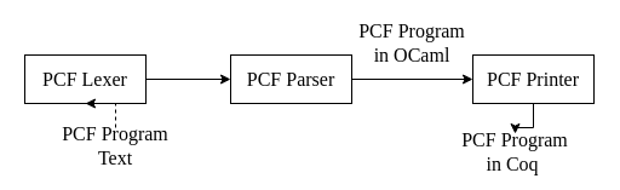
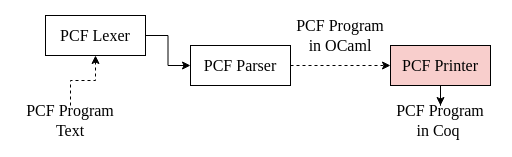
- <mxCell id="3" value="&lt;font style=&quot;font-size: 16px;&quot; face=&quot;Times New Roman&quot;&gt;PCF Lexer&lt;/font&gt;" style="rounded=0;whiteSpace=wrap;html=1;" vertex="1" parent="1"><mxGeometry x="20" y="45" width="100" height="40" as="geometry" /></mxCell>
+ <mxCell id="3" value="&lt;font style=&quot;font-size: 16px;&quot; face=&quot;Times New Roman&quot;&gt;PCF Lexer&lt;/font&gt;" style="rounded=0;whiteSpace=wrap;html=1;" vertex="1" parent="1"><mxGeometry x="45" y="15" width="100" height="40" as="geometry" /></mxCell>
- <mxCell id="4" value="" style="edgeStyle=orthogonalEdgeStyle;rounded=0;orthogonalLoop=1;jettySize=auto;html=1;fontFamily=Times New Roman;fontSize=16;" edge="1" parent="1" source="5" target="7"><mxGeometry relative="1" as="geometry" /></mxCell>
+ <mxCell id="4" value="" style="edgeStyle=orthogonalEdgeStyle;rounded=0;orthogonalLoop=1;jettySize=auto;html=1;fontFamily=Times New Roman;fontSize=16;dashed=1;" edge="1" parent="1" source="5" target="7"><mxGeometry relative="1" as="geometry" /></mxCell>
- <mxCell id="7" value="&lt;font style=&quot;font-size: 16px;&quot; face=&quot;Times New Roman&quot;&gt;PCF Printer&lt;/font&gt;" style="rounded=0;whiteSpace=wrap;html=1;" vertex="1" parent="1"><mxGeometry x="390" y="45" width="100" height="40" as="geometry" /></mxCell>
+ <mxCell id="7" value="&lt;font style=&quot;font-size: 16px;&quot; face=&quot;Times New Roman&quot;&gt;PCF Printer&lt;/font&gt;" style="rounded=0;whiteSpace=wrap;html=1;fillColor=#f8cecc;" vertex="1" parent="1"><mxGeometry x="390" y="45" width="100" height="40" as="geometry" /></mxCell>
- <mxCell id="10" value="PCF Program Text" style="text;html=1;strokeColor=none;fillColor=none;align=center;verticalAlign=middle;whiteSpace=wrap;rounded=0;fontSize=16;fontFamily=Times New Roman;" vertex="1" parent="1"><mxGeometry x="45" y="105" width="100" height="30" as="geometry" /></mxCell>
+ <mxCell id="10" value="PCF Program Text" style="text;html=1;strokeColor=none;fillColor=none;align=center;verticalAlign=middle;whiteSpace=wrap;rounded=0;fontSize=16;fontFamily=Times New Roman;" vertex="1" parent="1"><mxGeometry x="20" y="105" width="100" height="30" as="geometry" /></mxCell>
- <mxCell id="8" value="PCF Program in&amp;nbsp;Coq&amp;nbsp;" style="text;html=1;strokeColor=none;fillColor=none;align=center;verticalAlign=middle;whiteSpace=wrap;rounded=0;fontSize=16;fontFamily=Times New Roman;" vertex="1" parent="1"><mxGeometry x="380" y="110" width="90" height="30" as="geometry" /></mxCell>
+ <mxCell id="8" value="PCF Program in&amp;nbsp;Coq&amp;nbsp;" style="text;html=1;strokeColor=none;fillColor=none;align=center;verticalAlign=middle;whiteSpace=wrap;rounded=0;fontSize=16;fontFamily=Times New Roman;" vertex="1" parent="1"><mxGeometry x="395" y="105" width="90" height="30" as="geometry" /></mxCell>
